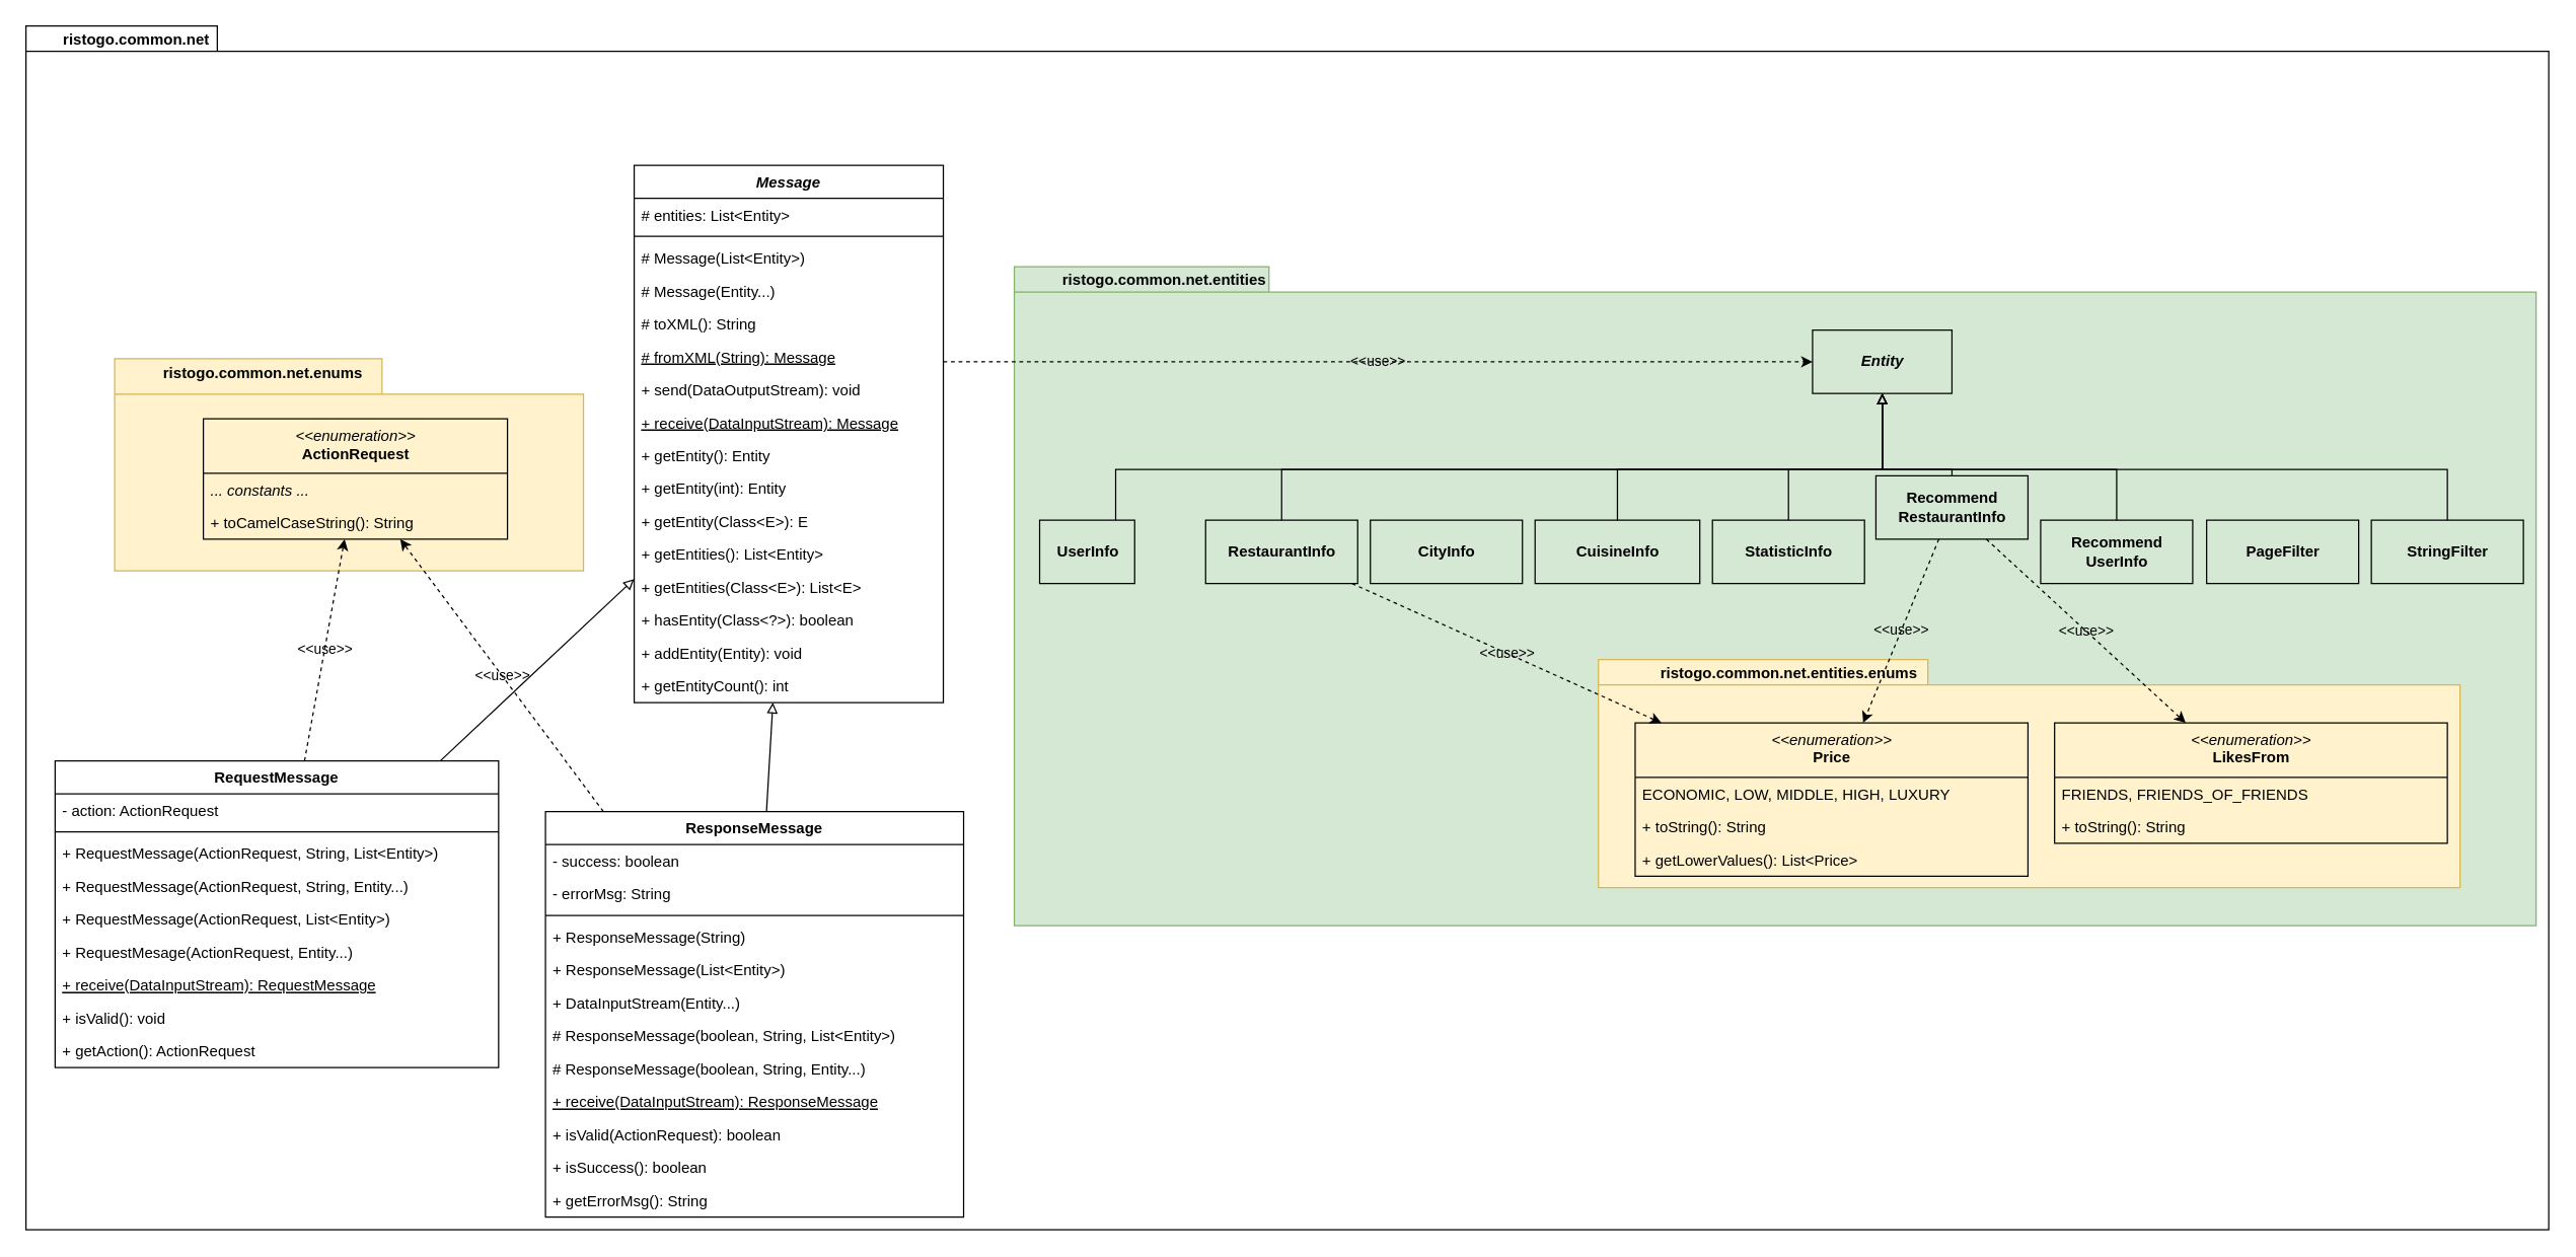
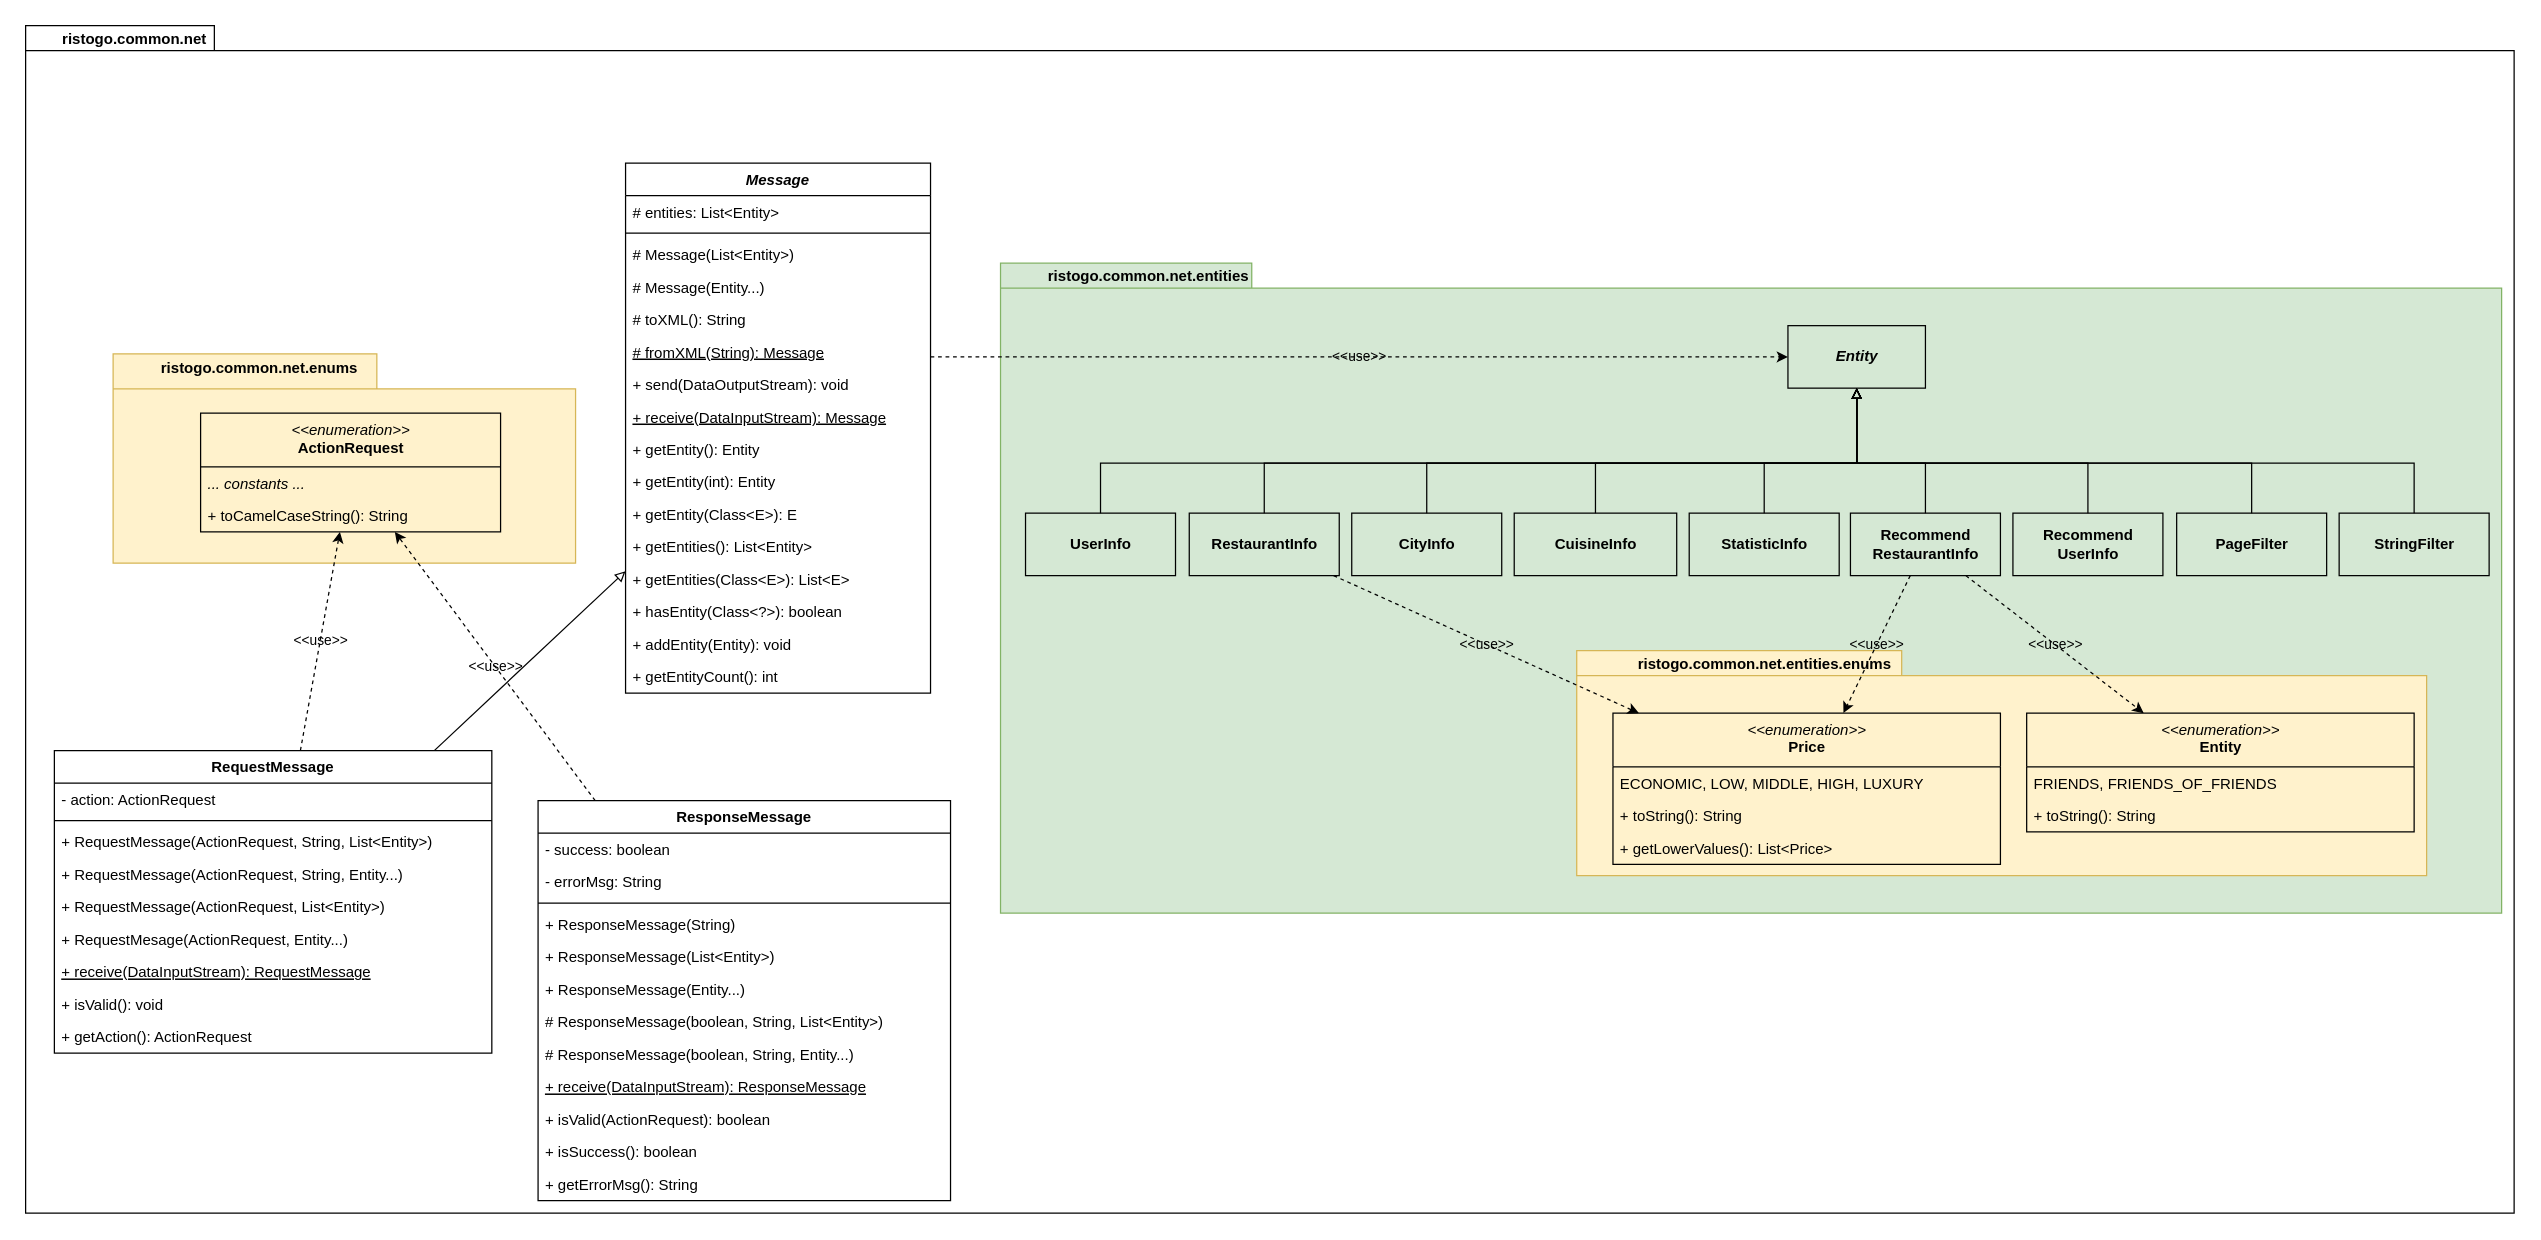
+ <mxCell id="20" style="edgeStyle=orthogonalEdgeStyle;rounded=0;orthogonalLoop=1;jettySize=auto;html=1;labelBackgroundColor=none;endArrow=block;endFill=0;" parent="1" source="21" target="9" edge="1"><mxGeometry relative="1" as="geometry"><Array as="points"><mxPoint x="1801" y="370" /><mxPoint x="1485" y="370" /></Array></mxGeometry></mxCell>
+ <mxCell id="14" style="edgeStyle=orthogonalEdgeStyle;rounded=0;orthogonalLoop=1;jettySize=auto;html=1;labelBackgroundColor=none;endArrow=block;endFill=0;" parent="1" source="15" target="9" edge="1"><mxGeometry relative="1" as="geometry"><Array as="points"><mxPoint x="1141" y="370" /><mxPoint x="1485" y="370" /></Array></mxGeometry></mxCell>
- <mxCell id="75" value="Recommend&lt;br&gt;RestaurantInfo" style="html=1;fillColor=none;fontStyle=1" parent="1" vertex="1"><mxGeometry x="1480" y="375" width="120" height="50" as="geometry" /></mxCell>
+ <mxCell id="75" value="Recommend&lt;br&gt;RestaurantInfo" style="html=1;fillColor=none;fontStyle=1" parent="1" vertex="1"><mxGeometry x="1480" y="410" width="120" height="50" as="geometry" /></mxCell>
- <mxCell id="25" value="UserInfo" style="html=1;fillColor=none;fontStyle=1" parent="1" vertex="1"><mxGeometry x="820" y="410" width="75" height="50" as="geometry" /></mxCell>
+ <mxCell id="25" value="UserInfo" style="html=1;fillColor=none;fontStyle=1" parent="1" vertex="1"><mxGeometry x="820" y="410" width="120" height="50" as="geometry" /></mxCell>
- <mxCell id="80" value="&lt;i&gt;&lt;span style=&quot;font-weight: normal&quot;&gt;&amp;lt;&amp;lt;enumeration&amp;gt;&amp;gt;&lt;/span&gt;&lt;/i&gt;&lt;br&gt;LikesFrom" style="swimlane;fontStyle=1;align=center;verticalAlign=top;childLayout=stackLayout;horizontal=1;startSize=43;horizontalStack=0;resizeParent=1;resizeParentMax=0;resizeLast=0;collapsible=1;marginBottom=0;html=1;fillColor=none;" parent="1" vertex="1"><mxGeometry x="1621" y="570" width="310" height="95" as="geometry" /></mxCell>
+ <mxCell id="80" value="&lt;i&gt;&lt;span style=&quot;font-weight: normal&quot;&gt;&amp;lt;&amp;lt;enumeration&amp;gt;&amp;gt;&lt;/span&gt;&lt;/i&gt;&lt;br&gt;Entity" style="swimlane;fontStyle=1;align=center;verticalAlign=top;childLayout=stackLayout;horizontal=1;startSize=43;horizontalStack=0;resizeParent=1;resizeParentMax=0;resizeLast=0;collapsible=1;marginBottom=0;html=1;fillColor=none;" parent="1" vertex="1"><mxGeometry x="1621" y="570" width="310" height="95" as="geometry" /></mxCell>
- <mxCell id="7" style="edgeStyle=none;rounded=0;orthogonalLoop=1;jettySize=auto;html=1;labelBackgroundColor=none;endArrow=block;endFill=0;" parent="1" source="55" target="28" edge="1"><mxGeometry relative="1" as="geometry" /></mxCell>
- <mxCell id="61" value="+ DataInputStream(Entity...)" style="text;strokeColor=none;fillColor=none;align=left;verticalAlign=top;spacingLeft=4;spacingRight=4;overflow=hidden;rotatable=0;points=[[0,0.5],[1,0.5]];portConstraint=eastwest;" parent="55" vertex="1"><mxGeometry y="138" width="330" height="26" as="geometry" /></mxCell>
+ <mxCell id="61" value="+ ResponseMessage(Entity...)" style="text;strokeColor=none;fillColor=none;align=left;verticalAlign=top;spacingLeft=4;spacingRight=4;overflow=hidden;rotatable=0;points=[[0,0.5],[1,0.5]];portConstraint=eastwest;" parent="55" vertex="1"><mxGeometry y="138" width="330" height="26" as="geometry" /></mxCell>
